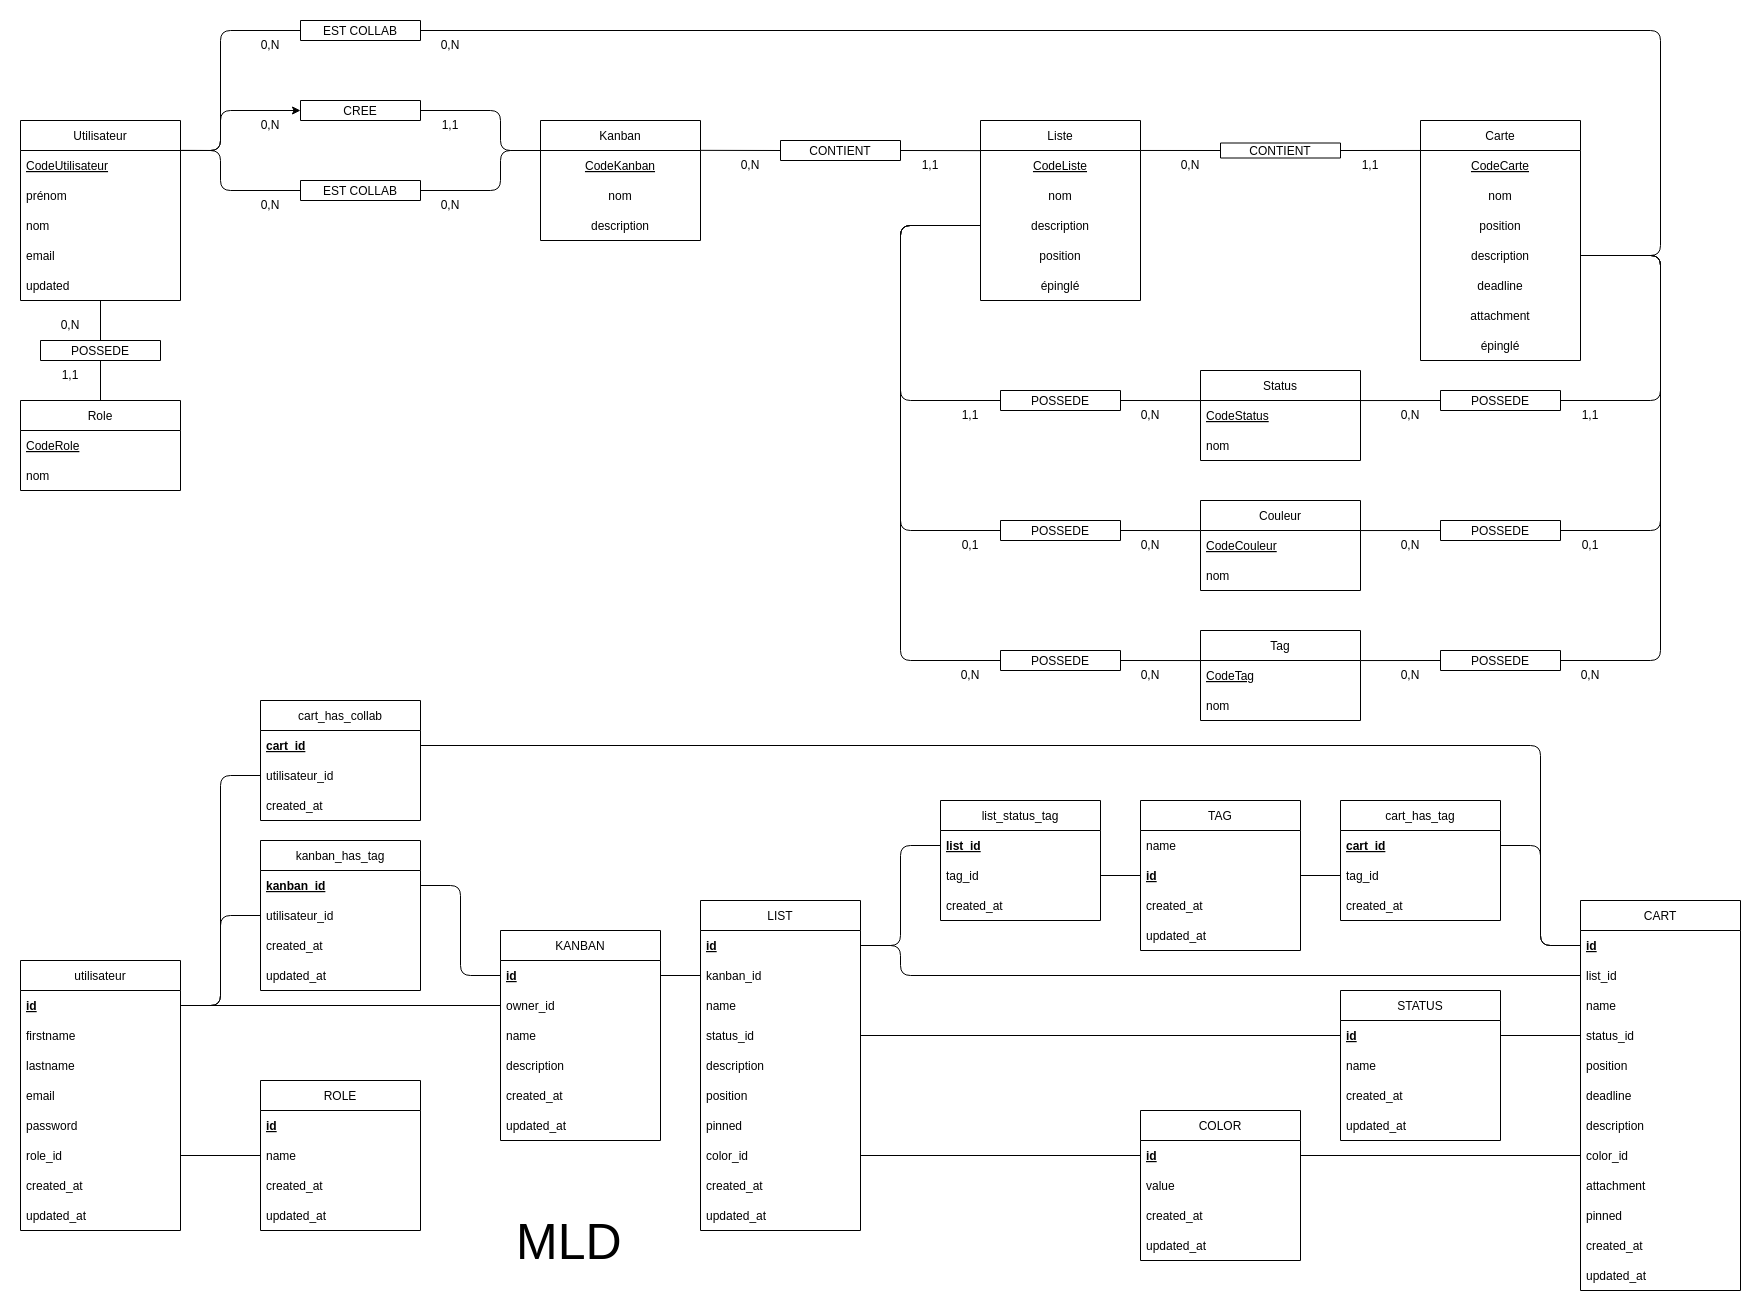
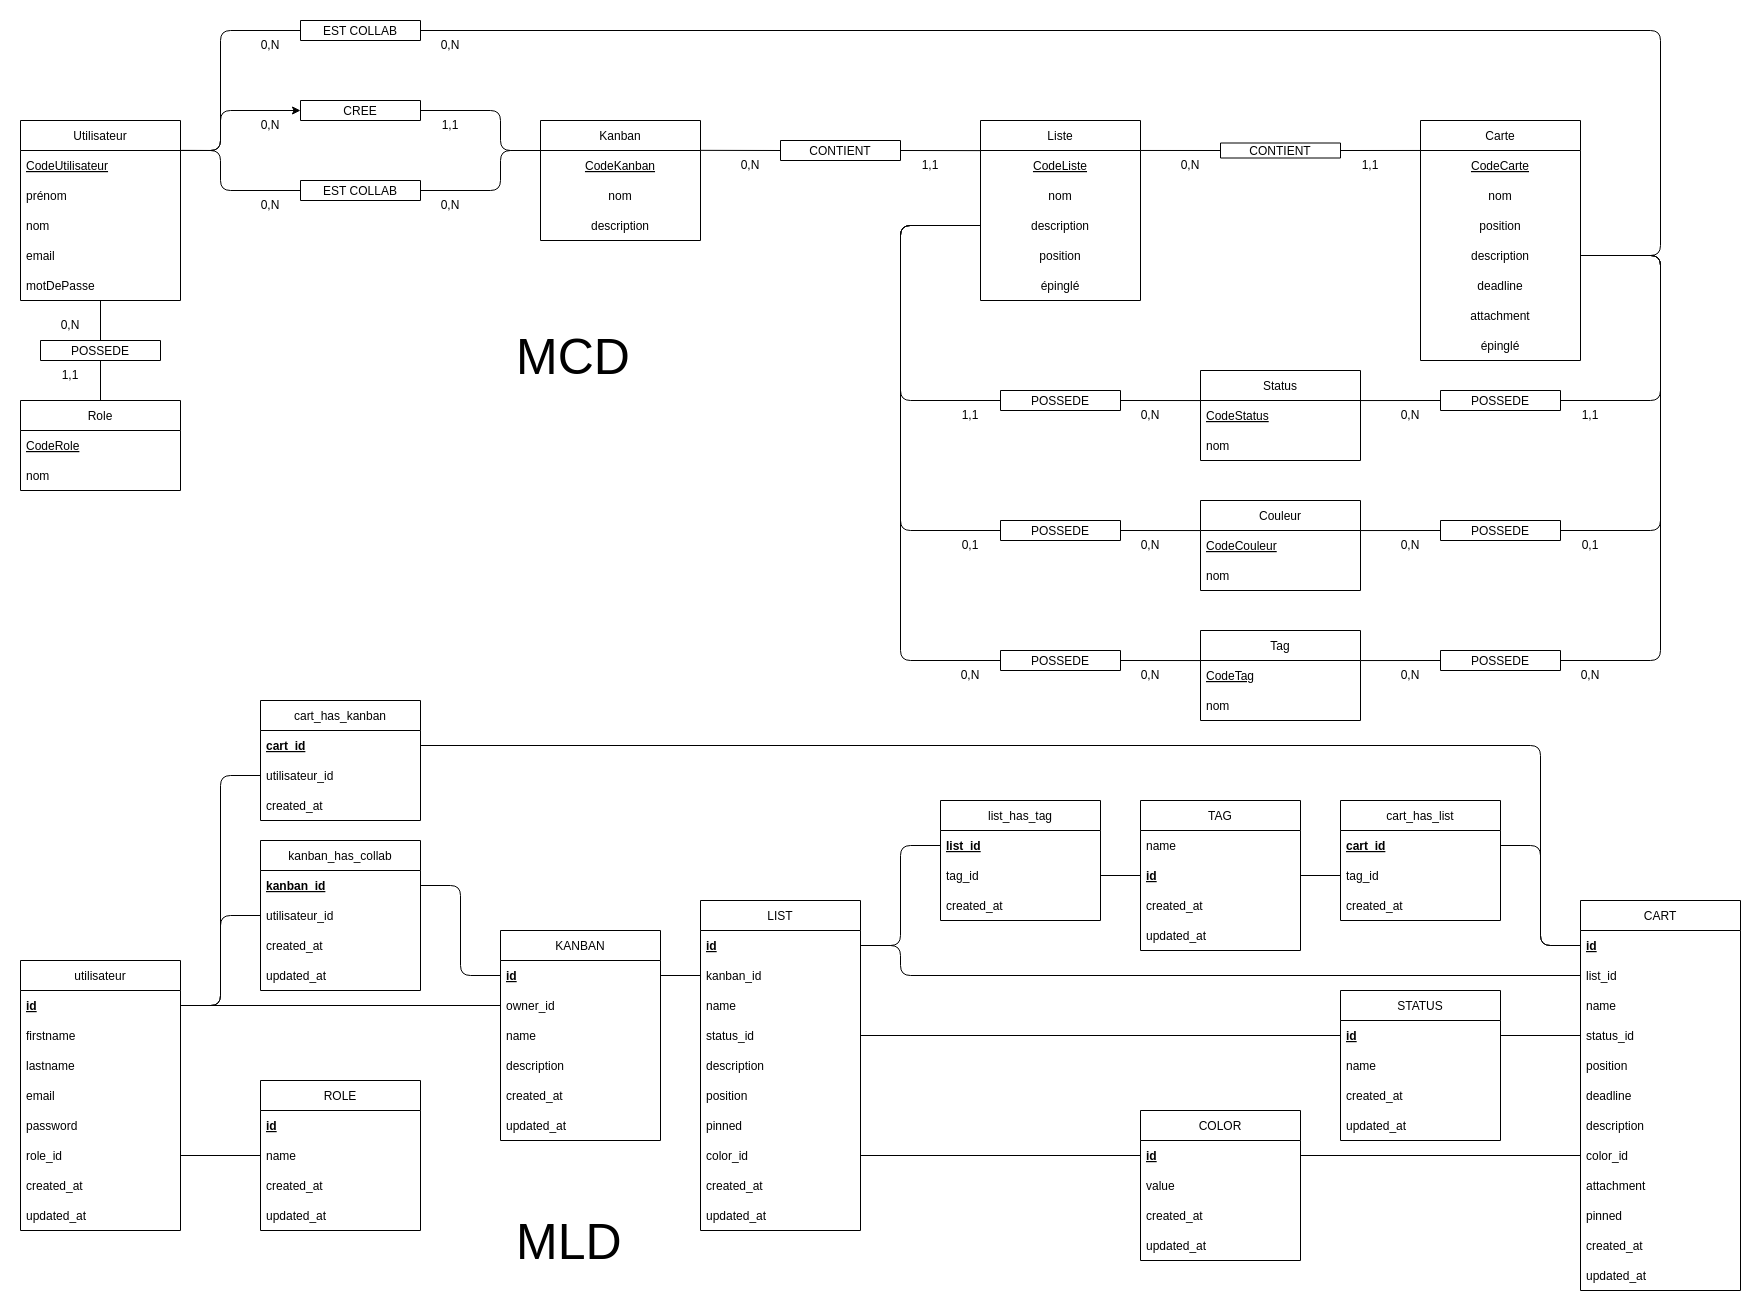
- <mxCell id="8" value="updated" style="text;strokeColor=none;fillColor=none;align=left;verticalAlign=middle;spacingLeft=4;spacingRight=4;overflow=hidden;points=[[0,0.5],[1,0.5]];portConstraint=eastwest;rotatable=0;" parent="3" vertex="1"><mxGeometry y="150" width="160" height="30" as="geometry" /></mxCell>
+ <mxCell id="8" value="motDePasse" style="text;strokeColor=none;fillColor=none;align=left;verticalAlign=middle;spacingLeft=4;spacingRight=4;overflow=hidden;points=[[0,0.5],[1,0.5]];portConstraint=eastwest;rotatable=0;" parent="3" vertex="1"><mxGeometry y="150" width="160" height="30" as="geometry" /></mxCell>
+ <mxCell id="168" value="MCD" style="text;strokeColor=none;fillColor=none;align=left;verticalAlign=middle;spacingLeft=4;spacingRight=4;overflow=hidden;points=[[0,0.5],[1,0.5]];portConstraint=eastwest;rotatable=0;fontSize=50;" parent="1" vertex="1"><mxGeometry x="510" y="310" width="150" height="80" as="geometry" /></mxCell>
- <mxCell id="175" value="cart_has_collab" style="swimlane;fontStyle=0;childLayout=stackLayout;horizontal=1;startSize=30;horizontalStack=0;resizeParent=1;resizeParentMax=0;resizeLast=0;collapsible=1;marginBottom=0;fontSize=12;" parent="1" vertex="1"><mxGeometry x="260" y="700" width="160" height="120" as="geometry" /></mxCell>
+ <mxCell id="175" value="cart_has_kanban" style="swimlane;fontStyle=0;childLayout=stackLayout;horizontal=1;startSize=30;horizontalStack=0;resizeParent=1;resizeParentMax=0;resizeLast=0;collapsible=1;marginBottom=0;fontSize=12;" parent="1" vertex="1"><mxGeometry x="260" y="700" width="160" height="120" as="geometry" /></mxCell>
- <mxCell id="179" value="list_status_tag" style="swimlane;fontStyle=0;childLayout=stackLayout;horizontal=1;startSize=30;horizontalStack=0;resizeParent=1;resizeParentMax=0;resizeLast=0;collapsible=1;marginBottom=0;fontSize=12;" parent="1" vertex="1"><mxGeometry x="940" y="800" width="160" height="120" as="geometry" /></mxCell>
+ <mxCell id="179" value="list_has_tag" style="swimlane;fontStyle=0;childLayout=stackLayout;horizontal=1;startSize=30;horizontalStack=0;resizeParent=1;resizeParentMax=0;resizeLast=0;collapsible=1;marginBottom=0;fontSize=12;" parent="1" vertex="1"><mxGeometry x="940" y="800" width="160" height="120" as="geometry" /></mxCell>
- <mxCell id="183" value="cart_has_tag" style="swimlane;fontStyle=0;childLayout=stackLayout;horizontal=1;startSize=30;horizontalStack=0;resizeParent=1;resizeParentMax=0;resizeLast=0;collapsible=1;marginBottom=0;fontSize=12;" parent="1" vertex="1"><mxGeometry x="1340" y="800" width="160" height="120" as="geometry" /></mxCell>
+ <mxCell id="183" value="cart_has_list" style="swimlane;fontStyle=0;childLayout=stackLayout;horizontal=1;startSize=30;horizontalStack=0;resizeParent=1;resizeParentMax=0;resizeLast=0;collapsible=1;marginBottom=0;fontSize=12;" parent="1" vertex="1"><mxGeometry x="1340" y="800" width="160" height="120" as="geometry" /></mxCell>
- <mxCell id="170" value="kanban_has_tag" style="swimlane;fontStyle=0;childLayout=stackLayout;horizontal=1;startSize=30;horizontalStack=0;resizeParent=1;resizeParentMax=0;resizeLast=0;collapsible=1;marginBottom=0;fontSize=12;" parent="1" vertex="1"><mxGeometry x="260" y="840" width="160" height="150" as="geometry" /></mxCell>
+ <mxCell id="170" value="kanban_has_collab" style="swimlane;fontStyle=0;childLayout=stackLayout;horizontal=1;startSize=30;horizontalStack=0;resizeParent=1;resizeParentMax=0;resizeLast=0;collapsible=1;marginBottom=0;fontSize=12;" parent="1" vertex="1"><mxGeometry x="260" y="840" width="160" height="150" as="geometry" /></mxCell>
